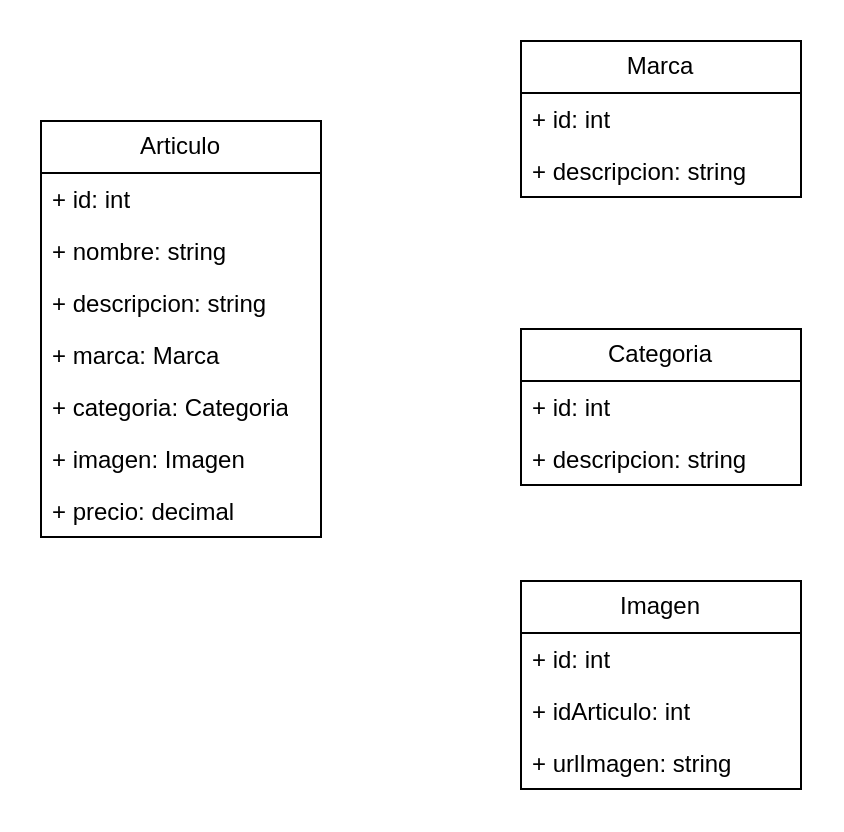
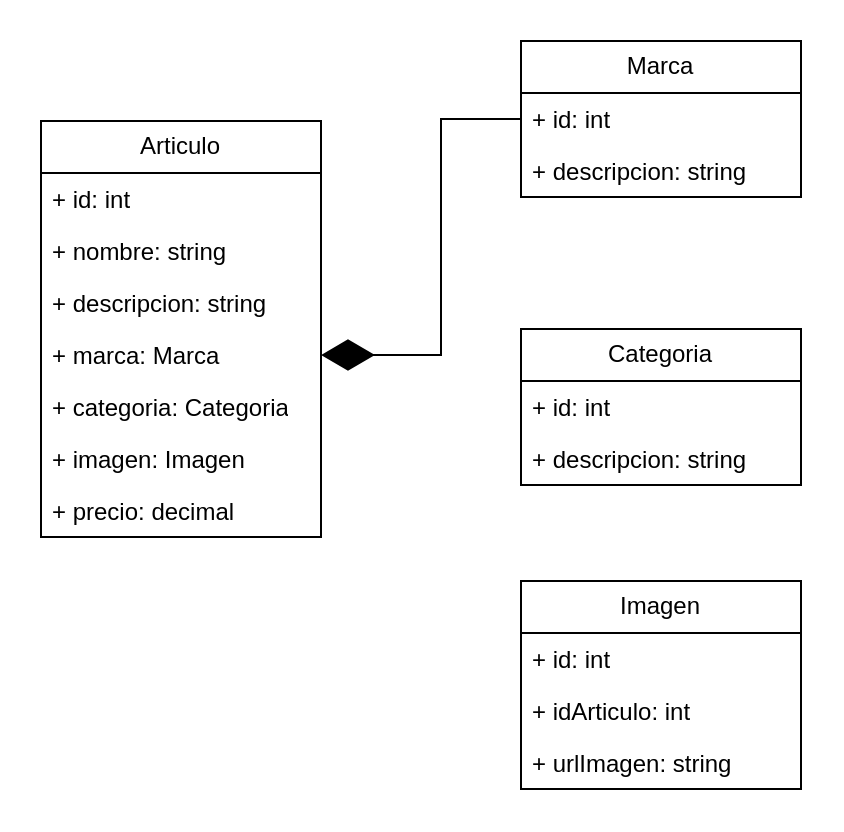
+ <mxCell id="20" value="" style="endArrow=diamondThin;endFill=1;endSize=24;html=1;rounded=0;edgeStyle=orthogonalEdgeStyle;" edge="1" parent="1" source="10" target="6"><mxGeometry width="160" relative="1" as="geometry"><mxPoint x="480" y="160" as="sourcePoint" /><mxPoint x="640" y="160" as="targetPoint" /><Array as="points"><mxPoint x="220" y="59" /><mxPoint x="220" y="177" /></Array></mxGeometry></mxCell>
